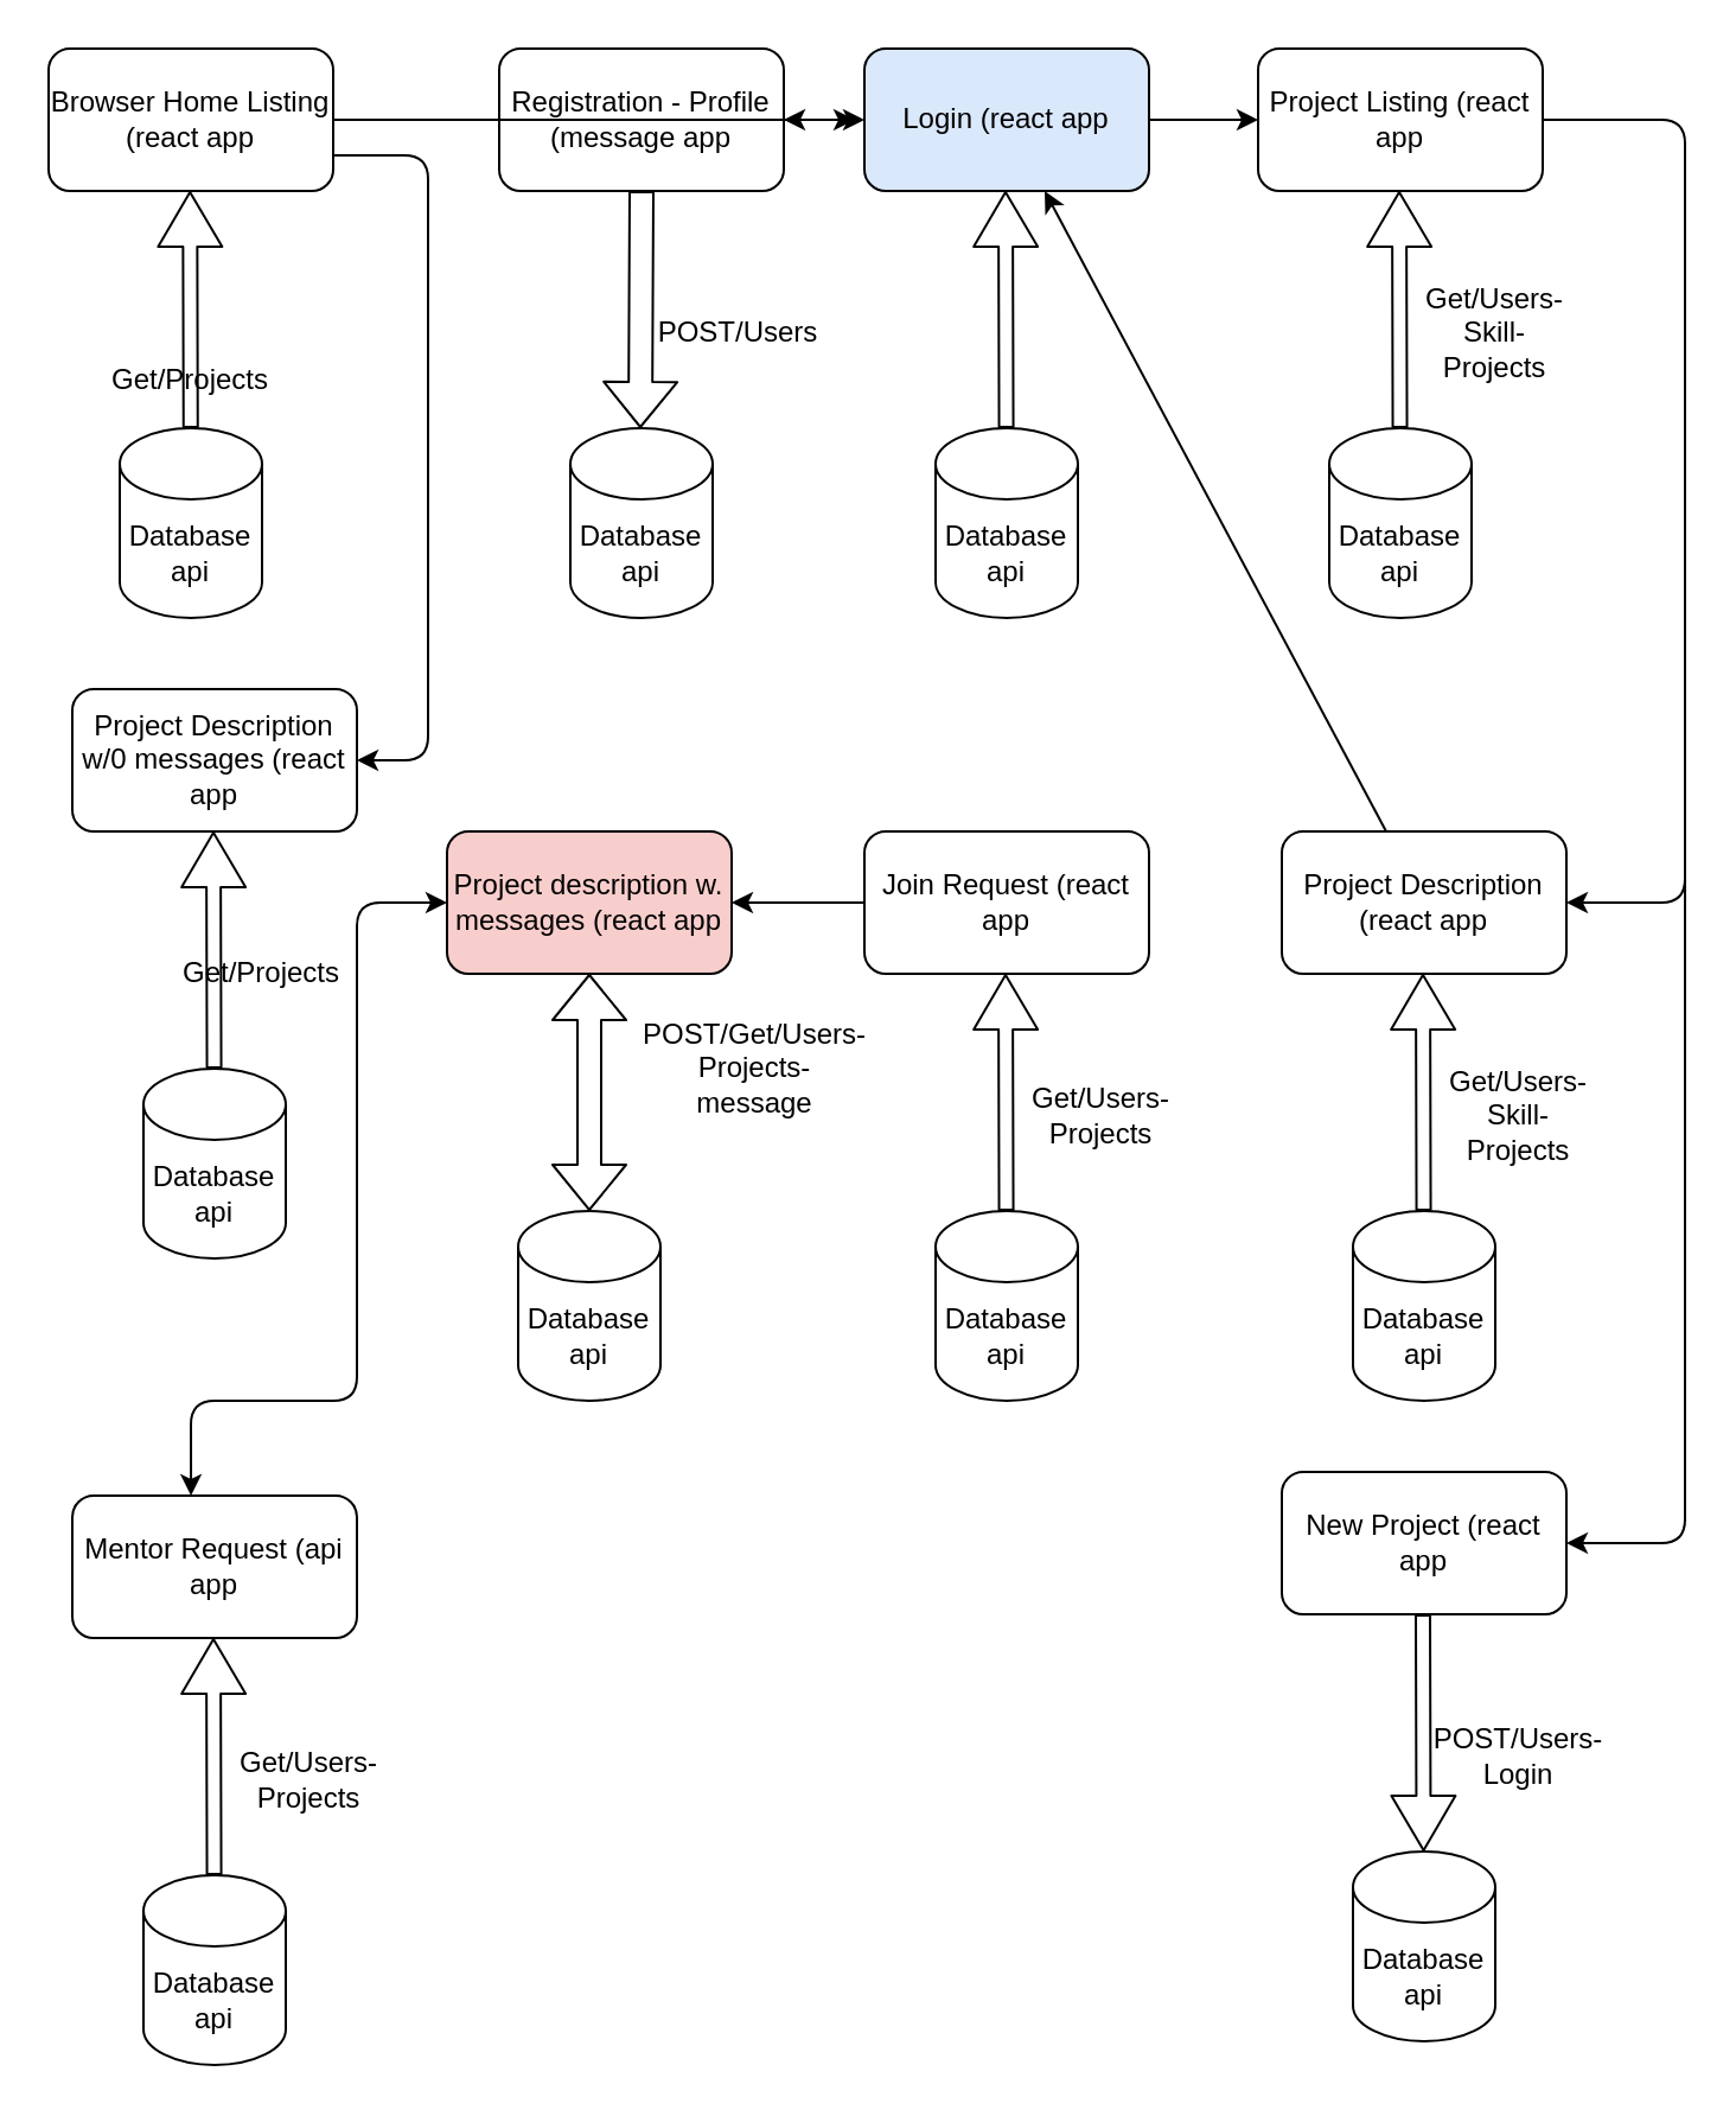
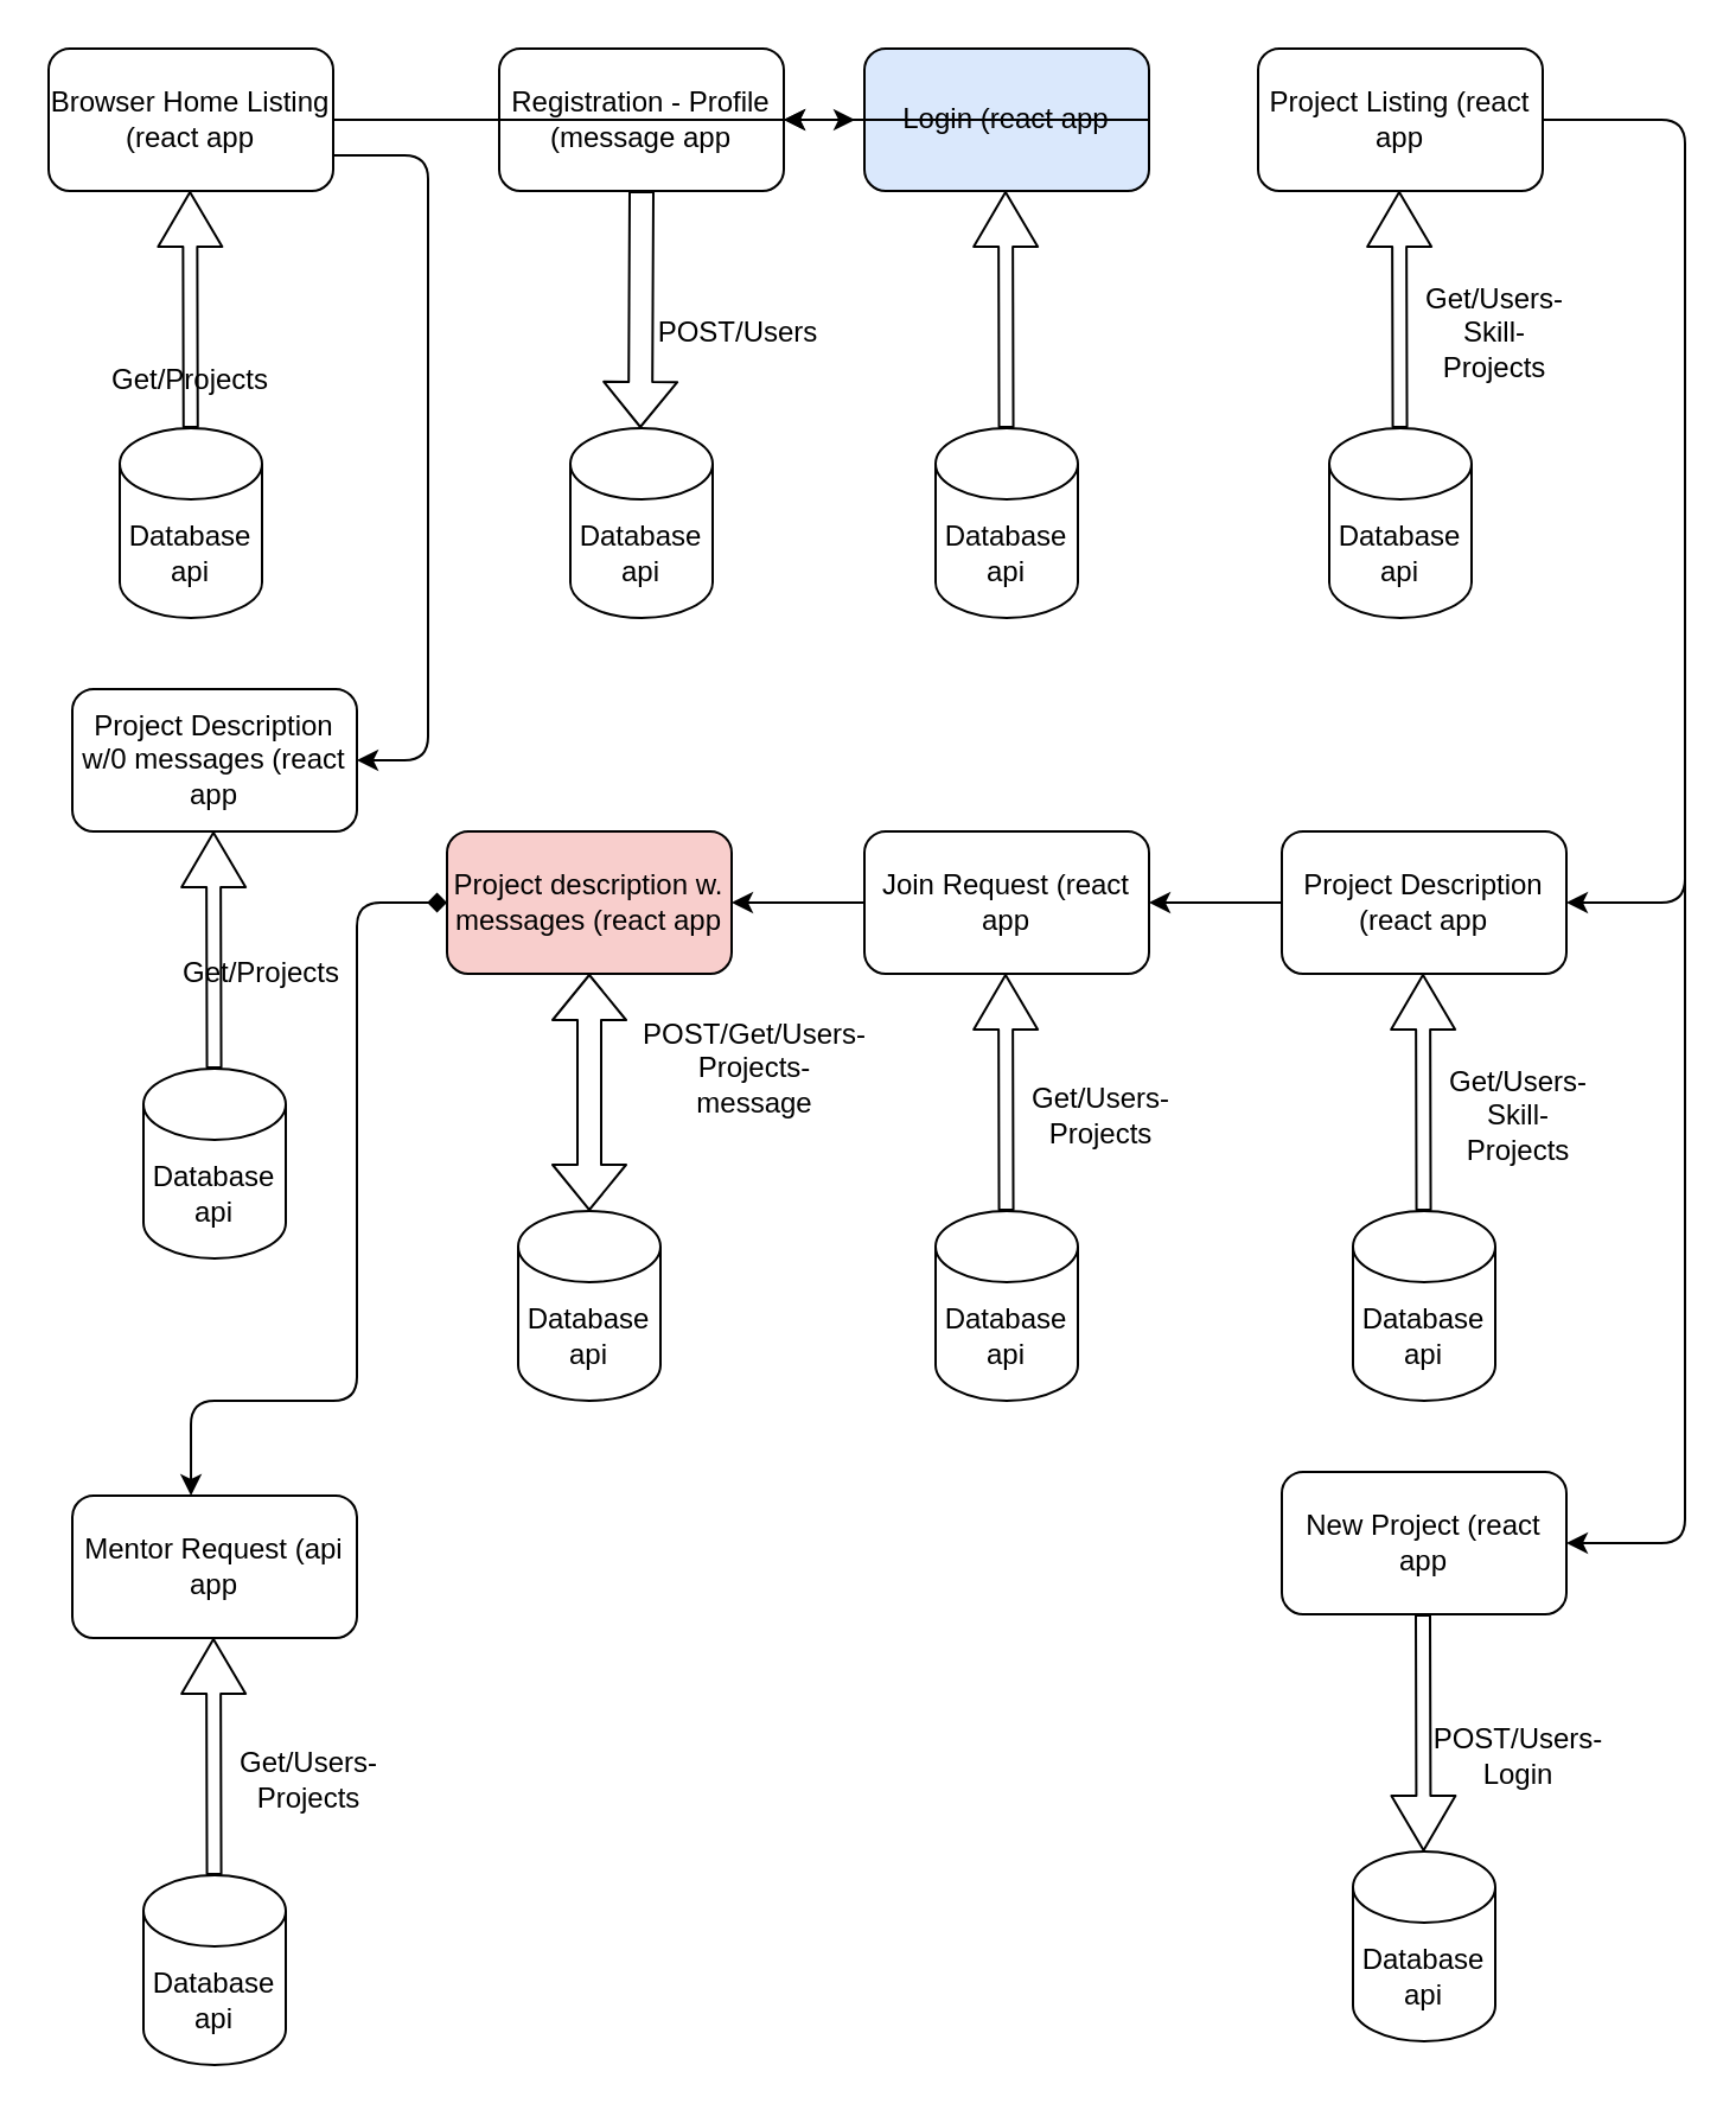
- <mxCell id="9" value="" style="endArrow=classic;html=1;exitX=1;exitY=0.5;exitDx=0;exitDy=0;entryX=0;entryY=0.5;entryDx=0;entryDy=0;" edge="1" parent="1" source="2" target="11"><mxGeometry width="50" height="50" relative="1" as="geometry"><mxPoint x="160" y="100" as="sourcePoint" /><mxPoint x="210" y="50" as="targetPoint" /></mxGeometry></mxCell>
+ <mxCell id="9" value="" style="endArrow=none;html=1;exitX=1;exitY=0.5;exitDx=0;exitDy=0;entryX=0;entryY=0.5;entryDx=0;entryDy=0;" edge="1" parent="1" source="2" target="11"><mxGeometry width="50" height="50" relative="1" as="geometry"><mxPoint x="160" y="100" as="sourcePoint" /><mxPoint x="210" y="50" as="targetPoint" /></mxGeometry></mxCell>
- <mxCell id="19" value="" style="endArrow=classic;html=1;exitX=1;exitY=0.5;exitDx=0;exitDy=0;entryX=0;entryY=0.5;entryDx=0;entryDy=0;" edge="1" parent="1" source="11" target="15"><mxGeometry width="50" height="50" relative="1" as="geometry"><mxPoint x="480" y="80" as="sourcePoint" /><mxPoint x="530" y="30" as="targetPoint" /></mxGeometry></mxCell>
+ <mxCell id="19" value="" style="endArrow=classic;html=1;exitX=1;exitY=0.5;exitDx=0;exitDy=0;" edge="1" parent="1" source="11" target="6"><mxGeometry width="50" height="50" relative="1" as="geometry"><mxPoint x="480" y="80" as="sourcePoint" /><mxPoint x="530" y="30" as="targetPoint" /></mxGeometry></mxCell>
- <mxCell id="34" value="" style="endArrow=classic;html=1;" edge="1" parent="1" source="20" target="11"><mxGeometry width="50" height="50" relative="1" as="geometry"><mxPoint x="484" y="350" as="sourcePoint" /><mxPoint x="434" y="400" as="targetPoint" /></mxGeometry></mxCell>
+ <mxCell id="34" value="" style="endArrow=classic;html=1;entryX=1;entryY=0.5;entryDx=0;entryDy=0;" edge="1" parent="1" source="20" target="30"><mxGeometry width="50" height="50" relative="1" as="geometry"><mxPoint x="484" y="350" as="sourcePoint" /><mxPoint x="434" y="400" as="targetPoint" /></mxGeometry></mxCell>
- <mxCell id="43" value="" style="endArrow=classic;startArrow=classic;html=1;exitX=0.417;exitY=0;exitDx=0;exitDy=0;exitPerimeter=0;entryX=0;entryY=0.5;entryDx=0;entryDy=0;" edge="1" parent="1" source="39" target="35"><mxGeometry width="50" height="50" relative="1" as="geometry"><mxPoint x="340" y="620" as="sourcePoint" /><mxPoint x="390" y="570" as="targetPoint" /><Array as="points"><mxPoint x="80" y="590" /><mxPoint x="150" y="590" /><mxPoint x="150" y="380" /></Array></mxGeometry></mxCell>
+ <mxCell id="43" value="" style="endArrow=diamond;startArrow=classic;html=1;exitX=0.417;exitY=0;exitDx=0;exitDy=0;exitPerimeter=0;entryX=0;entryY=0.5;entryDx=0;entryDy=0;" edge="1" parent="1" source="39" target="35"><mxGeometry width="50" height="50" relative="1" as="geometry"><mxPoint x="340" y="620" as="sourcePoint" /><mxPoint x="390" y="570" as="targetPoint" /><Array as="points"><mxPoint x="80" y="590" /><mxPoint x="150" y="590" /><mxPoint x="150" y="380" /></Array></mxGeometry></mxCell>
